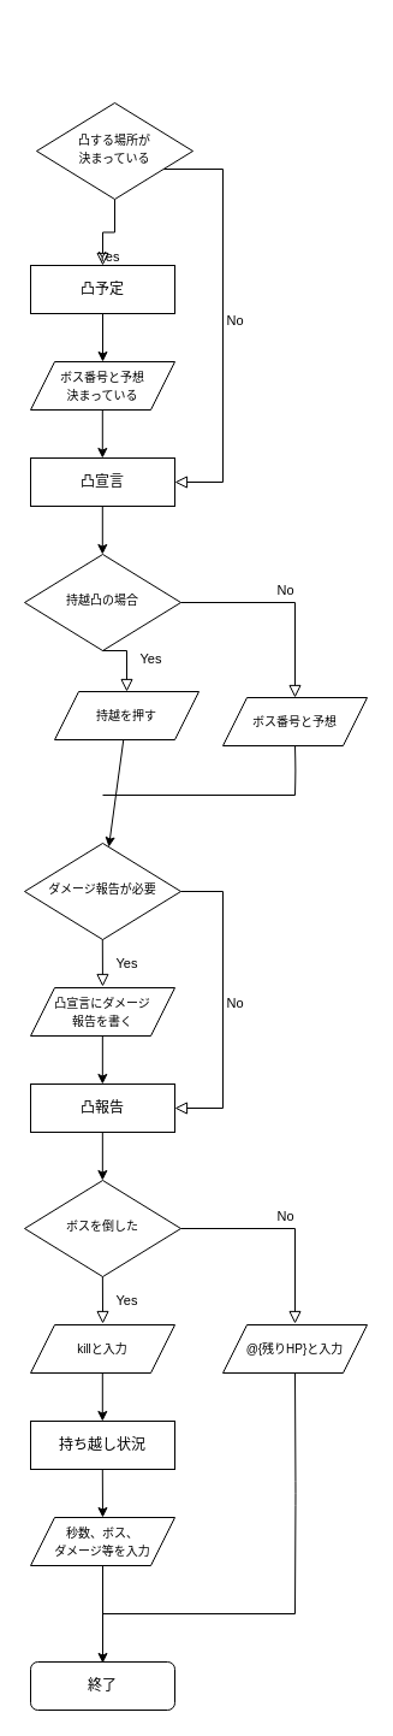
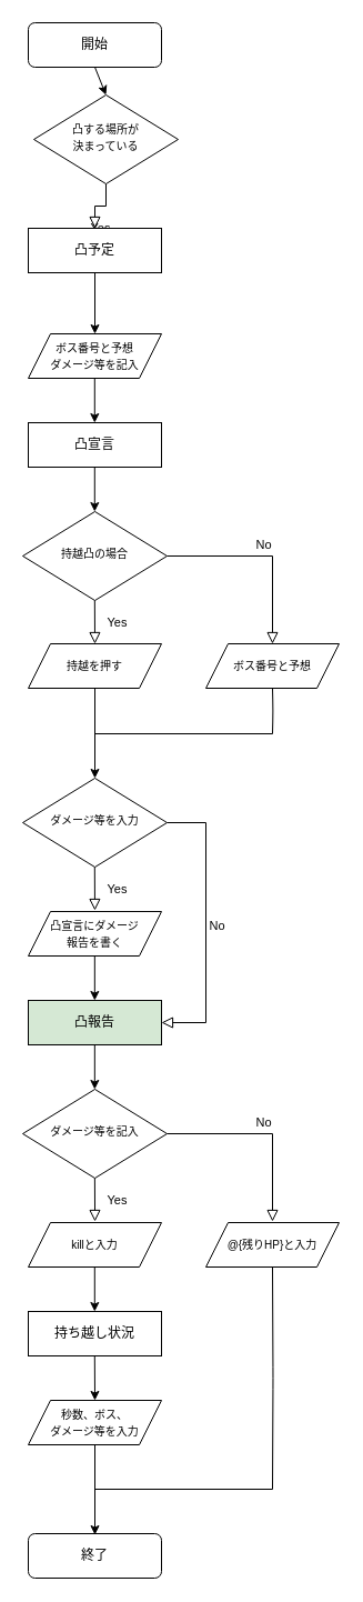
+ <mxCell id="2" value="&lt;font style=&quot;vertical-align: inherit&quot;&gt;&lt;font style=&quot;vertical-align: inherit&quot;&gt;開始&lt;br&gt;&lt;/font&gt;&lt;/font&gt;" style="rounded=1;whiteSpace=wrap;html=1;fontSize=12;glass=0;strokeWidth=1;shadow=0;" parent="1" vertex="1"><mxGeometry x="25" y="20" width="120" height="40" as="geometry" /></mxCell>
+ <mxCell id="8" value="" style="endArrow=classic;html=1;exitX=0.5;exitY=1;exitDx=0;exitDy=0;entryX=0.5;entryY=0;entryDx=0;entryDy=0;" parent="1" source="2" target="5" edge="1"><mxGeometry width="50" height="50" relative="1" as="geometry"><mxPoint x="85" y="62" as="sourcePoint" /><mxPoint x="125" y="30" as="targetPoint" /></mxGeometry></mxCell>
- <mxCell id="6" value="&lt;font style=&quot;vertical-align: inherit&quot;&gt;&lt;font style=&quot;vertical-align: inherit&quot;&gt;&lt;font style=&quot;vertical-align: inherit&quot;&gt;&lt;font style=&quot;vertical-align: inherit&quot;&gt;凸予定&lt;/font&gt;&lt;/font&gt;&lt;/font&gt;&lt;/font&gt;" style="rounded=0;whiteSpace=wrap;html=1;" parent="1" vertex="1"><mxGeometry x="25" y="220" width="120" height="40" as="geometry" /></mxCell>
+ <mxCell id="6" value="&lt;font style=&quot;vertical-align: inherit&quot;&gt;&lt;font style=&quot;vertical-align: inherit&quot;&gt;&lt;font style=&quot;vertical-align: inherit&quot;&gt;&lt;font style=&quot;vertical-align: inherit&quot;&gt;凸予定&lt;/font&gt;&lt;/font&gt;&lt;/font&gt;&lt;/font&gt;" style="rounded=0;whiteSpace=wrap;html=1;" parent="1" vertex="1"><mxGeometry x="25" y="205" width="120" height="40" as="geometry" /></mxCell>
- <mxCell id="4" value="No" style="edgeStyle=orthogonalEdgeStyle;rounded=0;html=1;jettySize=auto;orthogonalLoop=1;fontSize=11;endArrow=block;endFill=0;endSize=8;strokeWidth=1;shadow=0;labelBackgroundColor=none;entryX=1;entryY=0.5;entryDx=0;entryDy=0;" parent="1" source="5" target="9" edge="1"><mxGeometry y="10" relative="1" as="geometry"><mxPoint as="offset" /><mxPoint x="185" y="340" as="targetPoint" /><Array as="points"><mxPoint x="185" y="140" /><mxPoint x="185" y="400" /></Array></mxGeometry></mxCell>
- <mxCell id="11" value="&lt;font style=&quot;vertical-align: inherit&quot;&gt;&lt;font style=&quot;vertical-align: inherit ; font-size: 10px&quot;&gt;ボス番号と予想&lt;br&gt;決まっている&lt;/font&gt;&lt;/font&gt;" style="shape=parallelogram;perimeter=parallelogramPerimeter;whiteSpace=wrap;html=1;fixedSize=1;" parent="1" vertex="1"><mxGeometry x="25" y="300" width="120" height="40" as="geometry" /></mxCell>
+ <mxCell id="11" value="&lt;font style=&quot;vertical-align: inherit&quot;&gt;&lt;font style=&quot;vertical-align: inherit ; font-size: 10px&quot;&gt;ボス番号と予想&lt;br&gt;ダメージ等を記入&lt;/font&gt;&lt;/font&gt;" style="shape=parallelogram;perimeter=parallelogramPerimeter;whiteSpace=wrap;html=1;fixedSize=1;" parent="1" vertex="1"><mxGeometry x="25" y="300" width="120" height="40" as="geometry" /></mxCell>
- <mxCell id="16" value="&lt;span style=&quot;font-size: 10px&quot;&gt;&lt;font style=&quot;vertical-align: inherit&quot;&gt;&lt;font style=&quot;vertical-align: inherit&quot;&gt;持越を押す&lt;/font&gt;&lt;/font&gt;&lt;/span&gt;" style="shape=parallelogram;perimeter=parallelogramPerimeter;whiteSpace=wrap;html=1;fixedSize=1;" parent="1" vertex="1"><mxGeometry x="45" y="574" width="120" height="40" as="geometry" /></mxCell>
+ <mxCell id="16" value="&lt;span style=&quot;font-size: 10px&quot;&gt;&lt;font style=&quot;vertical-align: inherit&quot;&gt;&lt;font style=&quot;vertical-align: inherit&quot;&gt;持越を押す&lt;/font&gt;&lt;/font&gt;&lt;/span&gt;" style="shape=parallelogram;perimeter=parallelogramPerimeter;whiteSpace=wrap;html=1;fixedSize=1;" parent="1" vertex="1"><mxGeometry x="25" y="579" width="120" height="40" as="geometry" /></mxCell>
- <mxCell id="19" value="&lt;span style=&quot;font-size: 10px&quot;&gt;&lt;font style=&quot;vertical-align: inherit&quot;&gt;&lt;font style=&quot;vertical-align: inherit&quot;&gt;&lt;font style=&quot;vertical-align: inherit&quot;&gt;&lt;font style=&quot;vertical-align: inherit&quot;&gt;ダメージ報告が必要&lt;/font&gt;&lt;/font&gt;&lt;/font&gt;&lt;/font&gt;&lt;/span&gt;" style="rhombus;whiteSpace=wrap;html=1;shadow=0;fontFamily=Helvetica;fontSize=12;align=center;strokeWidth=1;spacing=6;spacingTop=-4;" parent="1" vertex="1"><mxGeometry x="20" y="700" width="130" height="80" as="geometry" /></mxCell>
+ <mxCell id="19" value="&lt;span style=&quot;font-size: 10px&quot;&gt;&lt;font style=&quot;vertical-align: inherit&quot;&gt;&lt;font style=&quot;vertical-align: inherit&quot;&gt;&lt;font style=&quot;vertical-align: inherit&quot;&gt;&lt;font style=&quot;vertical-align: inherit&quot;&gt;ダメージ等を入力&lt;/font&gt;&lt;/font&gt;&lt;/font&gt;&lt;/font&gt;&lt;/span&gt;" style="rhombus;whiteSpace=wrap;html=1;shadow=0;fontFamily=Helvetica;fontSize=12;align=center;strokeWidth=1;spacing=6;spacingTop=-4;" parent="1" vertex="1"><mxGeometry x="20" y="700" width="130" height="80" as="geometry" /></mxCell>
- <mxCell id="25" value="&lt;font style=&quot;vertical-align: inherit&quot;&gt;&lt;font style=&quot;vertical-align: inherit&quot;&gt;&lt;font style=&quot;vertical-align: inherit&quot;&gt;&lt;font style=&quot;vertical-align: inherit&quot;&gt;&lt;font style=&quot;vertical-align: inherit&quot;&gt;&lt;font style=&quot;vertical-align: inherit&quot;&gt;凸報告&lt;/font&gt;&lt;/font&gt;&lt;/font&gt;&lt;/font&gt;&lt;/font&gt;&lt;/font&gt;" style="rounded=0;whiteSpace=wrap;html=1;" parent="1" vertex="1"><mxGeometry x="25" y="900" width="120" height="40" as="geometry" /></mxCell>
+ <mxCell id="25" value="&lt;font style=&quot;vertical-align: inherit&quot;&gt;&lt;font style=&quot;vertical-align: inherit&quot;&gt;&lt;font style=&quot;vertical-align: inherit&quot;&gt;&lt;font style=&quot;vertical-align: inherit&quot;&gt;&lt;font style=&quot;vertical-align: inherit&quot;&gt;&lt;font style=&quot;vertical-align: inherit&quot;&gt;凸報告&lt;/font&gt;&lt;/font&gt;&lt;/font&gt;&lt;/font&gt;&lt;/font&gt;&lt;/font&gt;" style="rounded=0;whiteSpace=wrap;html=1;fillColor=#d5e8d4;" parent="1" vertex="1"><mxGeometry x="25" y="900" width="120" height="40" as="geometry" /></mxCell>
- <mxCell id="28" value="&lt;span style=&quot;font-size: 10px&quot;&gt;ボスを倒した&lt;/span&gt;" style="rhombus;whiteSpace=wrap;html=1;shadow=0;fontFamily=Helvetica;fontSize=12;align=center;strokeWidth=1;spacing=6;spacingTop=-4;" parent="1" vertex="1"><mxGeometry x="20" y="980" width="130" height="80" as="geometry" /></mxCell>
+ <mxCell id="28" value="&lt;span style=&quot;font-size: 10px&quot;&gt;ダメージ等を記入&lt;/span&gt;" style="rhombus;whiteSpace=wrap;html=1;shadow=0;fontFamily=Helvetica;fontSize=12;align=center;strokeWidth=1;spacing=6;spacingTop=-4;" parent="1" vertex="1"><mxGeometry x="20" y="980" width="130" height="80" as="geometry" /></mxCell>
